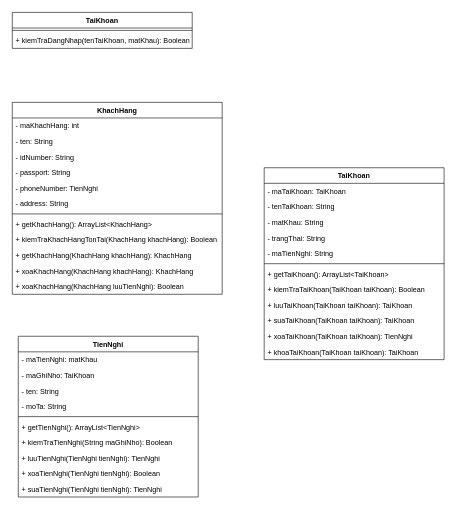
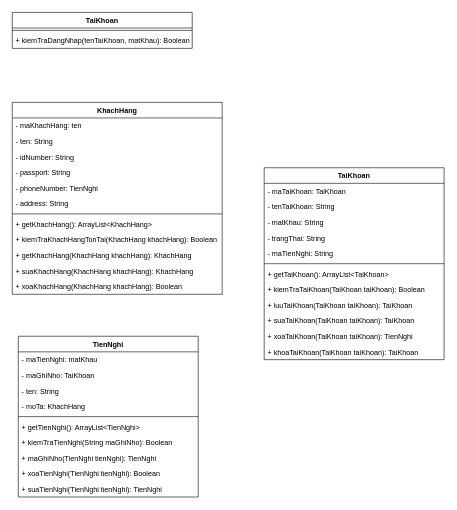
- <mxCell id="6" value="- maKhachHang: int" style="text;strokeColor=none;fillColor=none;align=left;verticalAlign=top;spacingLeft=4;spacingRight=4;overflow=hidden;rotatable=0;points=[[0,0.5],[1,0.5]];portConstraint=eastwest;" parent="5" vertex="1"><mxGeometry y="26" width="350" height="26" as="geometry" /></mxCell>
+ <mxCell id="6" value="- maKhachHang: ten" style="text;strokeColor=none;fillColor=none;align=left;verticalAlign=top;spacingLeft=4;spacingRight=4;overflow=hidden;rotatable=0;points=[[0,0.5],[1,0.5]];portConstraint=eastwest;" parent="5" vertex="1"><mxGeometry y="26" width="350" height="26" as="geometry" /></mxCell>
- <mxCell id="16" value="+ xoaKhachHang(KhachHang khachHang): KhachHang" style="text;strokeColor=none;fillColor=none;align=left;verticalAlign=top;spacingLeft=4;spacingRight=4;overflow=hidden;rotatable=0;points=[[0,0.5],[1,0.5]];portConstraint=eastwest;" parent="5" vertex="1"><mxGeometry y="268" width="350" height="26" as="geometry" /></mxCell>
+ <mxCell id="16" value="+ suaKhachHang(KhachHang khachHang): KhachHang" style="text;strokeColor=none;fillColor=none;align=left;verticalAlign=top;spacingLeft=4;spacingRight=4;overflow=hidden;rotatable=0;points=[[0,0.5],[1,0.5]];portConstraint=eastwest;" parent="5" vertex="1"><mxGeometry y="268" width="350" height="26" as="geometry" /></mxCell>
- <mxCell id="17" value="+ xoaKhachHang(KhachHang luuTienNghi): Boolean" style="text;strokeColor=none;fillColor=none;align=left;verticalAlign=top;spacingLeft=4;spacingRight=4;overflow=hidden;rotatable=0;points=[[0,0.5],[1,0.5]];portConstraint=eastwest;" parent="5" vertex="1"><mxGeometry y="294" width="350" height="26" as="geometry" /></mxCell>
+ <mxCell id="17" value="+ xoaKhachHang(KhachHang khachHang): Boolean" style="text;strokeColor=none;fillColor=none;align=left;verticalAlign=top;spacingLeft=4;spacingRight=4;overflow=hidden;rotatable=0;points=[[0,0.5],[1,0.5]];portConstraint=eastwest;" parent="5" vertex="1"><mxGeometry y="294" width="350" height="26" as="geometry" /></mxCell>
- <mxCell id="22" value="- moTa: String" style="text;strokeColor=none;fillColor=none;align=left;verticalAlign=top;spacingLeft=4;spacingRight=4;overflow=hidden;rotatable=0;points=[[0,0.5],[1,0.5]];portConstraint=eastwest;" parent="18" vertex="1"><mxGeometry y="104" width="300" height="26" as="geometry" /></mxCell>
+ <mxCell id="22" value="- moTa: KhachHang" style="text;strokeColor=none;fillColor=none;align=left;verticalAlign=top;spacingLeft=4;spacingRight=4;overflow=hidden;rotatable=0;points=[[0,0.5],[1,0.5]];portConstraint=eastwest;" parent="18" vertex="1"><mxGeometry y="104" width="300" height="26" as="geometry" /></mxCell>
- <mxCell id="26" value="+ luuTienNghi(TienNghi tienNghi): TienNghi" style="text;strokeColor=none;fillColor=none;align=left;verticalAlign=top;spacingLeft=4;spacingRight=4;overflow=hidden;rotatable=0;points=[[0,0.5],[1,0.5]];portConstraint=eastwest;" parent="18" vertex="1"><mxGeometry y="190" width="300" height="26" as="geometry" /></mxCell>
+ <mxCell id="26" value="+ maGhiNho(TienNghi tienNghi): TienNghi" style="text;strokeColor=none;fillColor=none;align=left;verticalAlign=top;spacingLeft=4;spacingRight=4;overflow=hidden;rotatable=0;points=[[0,0.5],[1,0.5]];portConstraint=eastwest;" parent="18" vertex="1"><mxGeometry y="190" width="300" height="26" as="geometry" /></mxCell>
